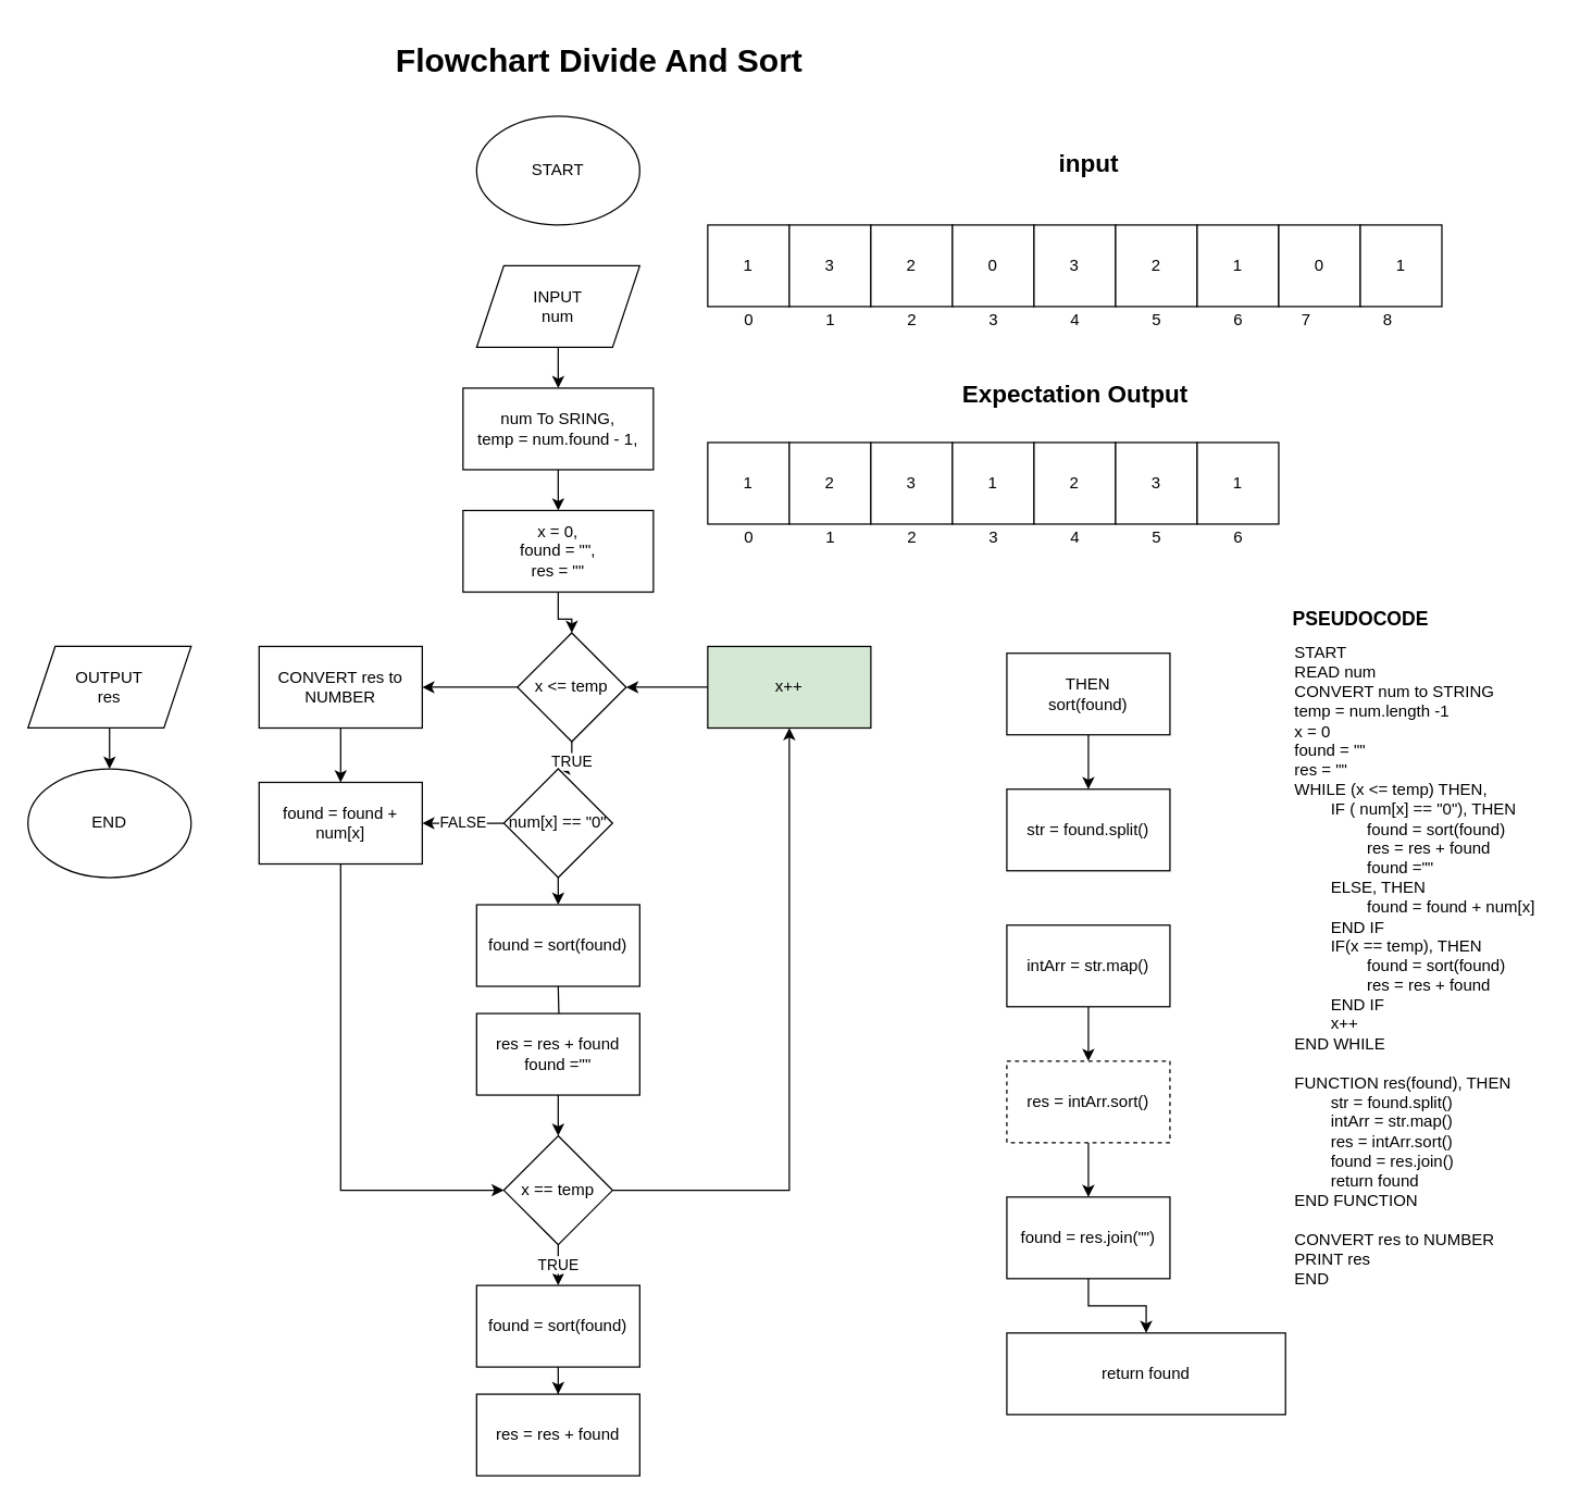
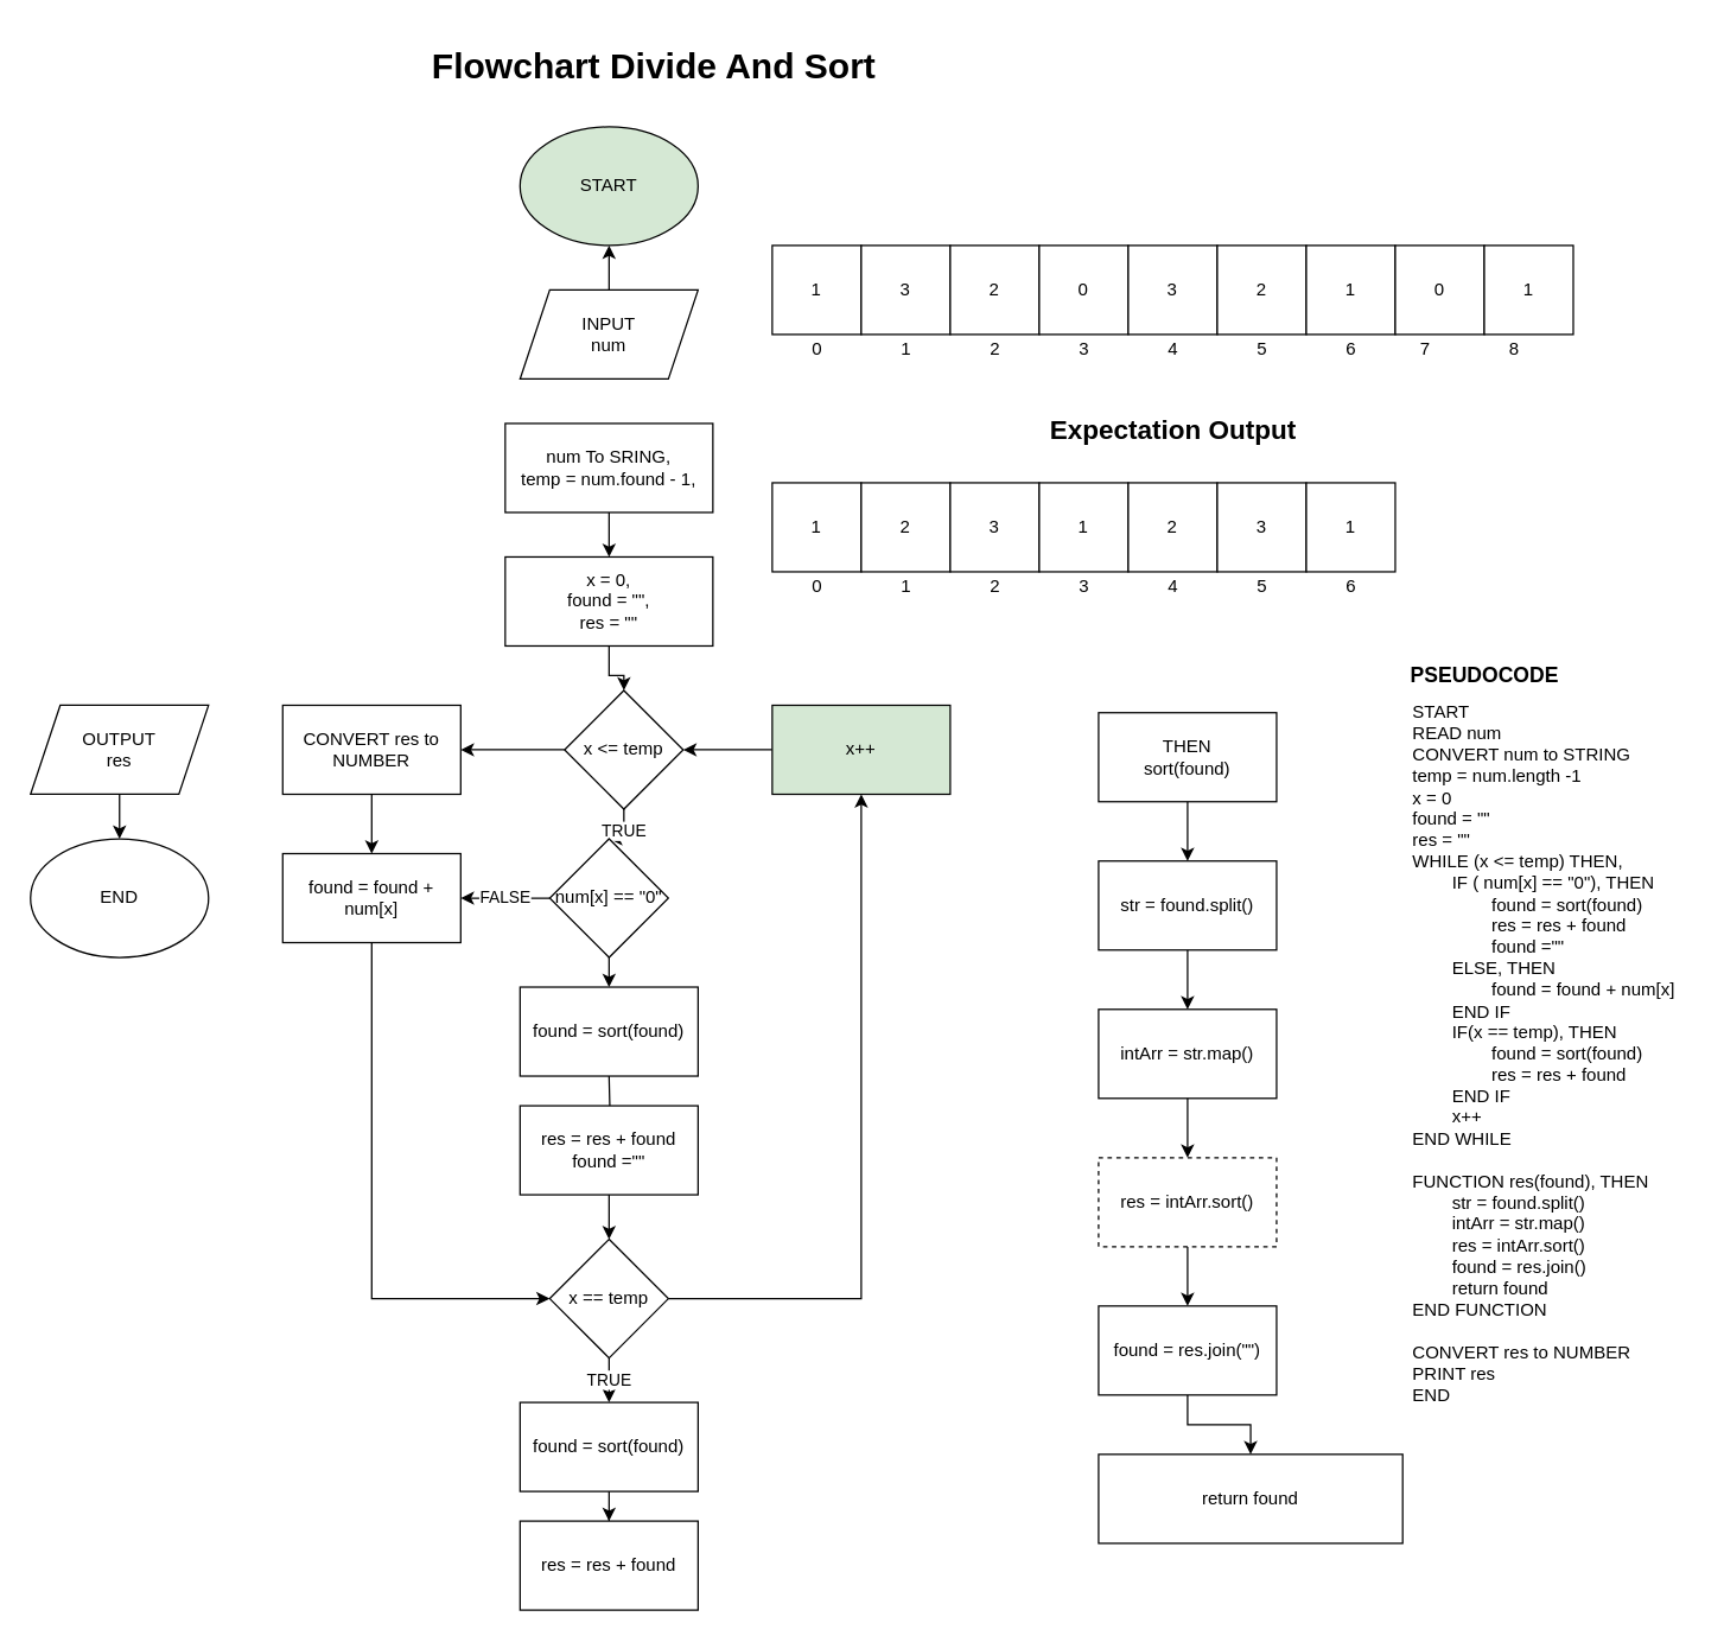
- <mxCell id="27" value="&lt;h2&gt;input&lt;/h2&gt;" style="text;html=1;align=center;verticalAlign=middle;resizable=0;points=[];autosize=1;strokeColor=none;fillColor=none;" parent="1" vertex="1"><mxGeometry x="770" y="95" width="60" height="50" as="geometry" /></mxCell>
- <mxCell id="2" value="START" style="ellipse;whiteSpace=wrap;html=1;" parent="1" vertex="1"><mxGeometry x="350" y="85" width="120" height="80" as="geometry" /></mxCell>
+ <mxCell id="2" value="START" style="ellipse;whiteSpace=wrap;html=1;fillColor=#d5e8d4;" parent="1" vertex="1"><mxGeometry x="350" y="85" width="120" height="80" as="geometry" /></mxCell>
- <mxCell id="3" style="edgeStyle=orthogonalEdgeStyle;rounded=0;orthogonalLoop=1;jettySize=auto;html=1;" parent="1" source="4" target="6" edge="1"><mxGeometry relative="1" as="geometry" /></mxCell>
+ <mxCell id="3" style="edgeStyle=orthogonalEdgeStyle;rounded=0;orthogonalLoop=1;jettySize=auto;html=1;" parent="1" source="4" target="2" edge="1"><mxGeometry relative="1" as="geometry" /></mxCell>
+ <mxCell id="66" style="edgeStyle=orthogonalEdgeStyle;rounded=0;orthogonalLoop=1;jettySize=auto;html=1;" parent="1" source="67" target="69" edge="1"><mxGeometry relative="1" as="geometry" /></mxCell>
